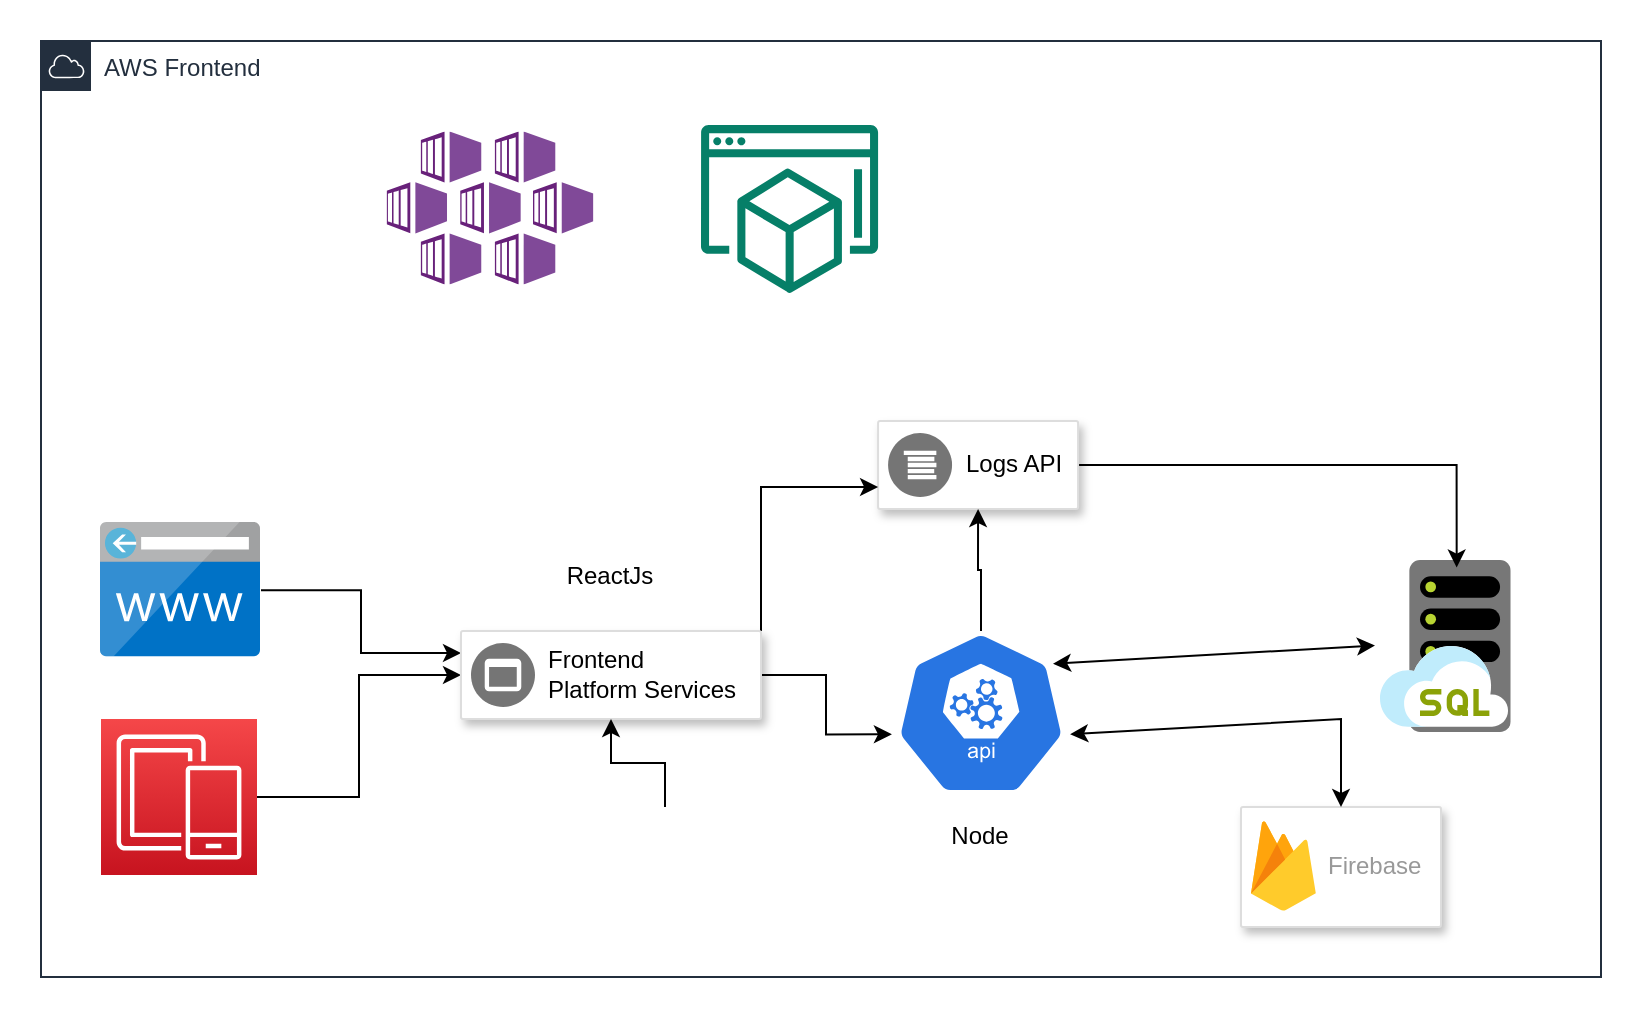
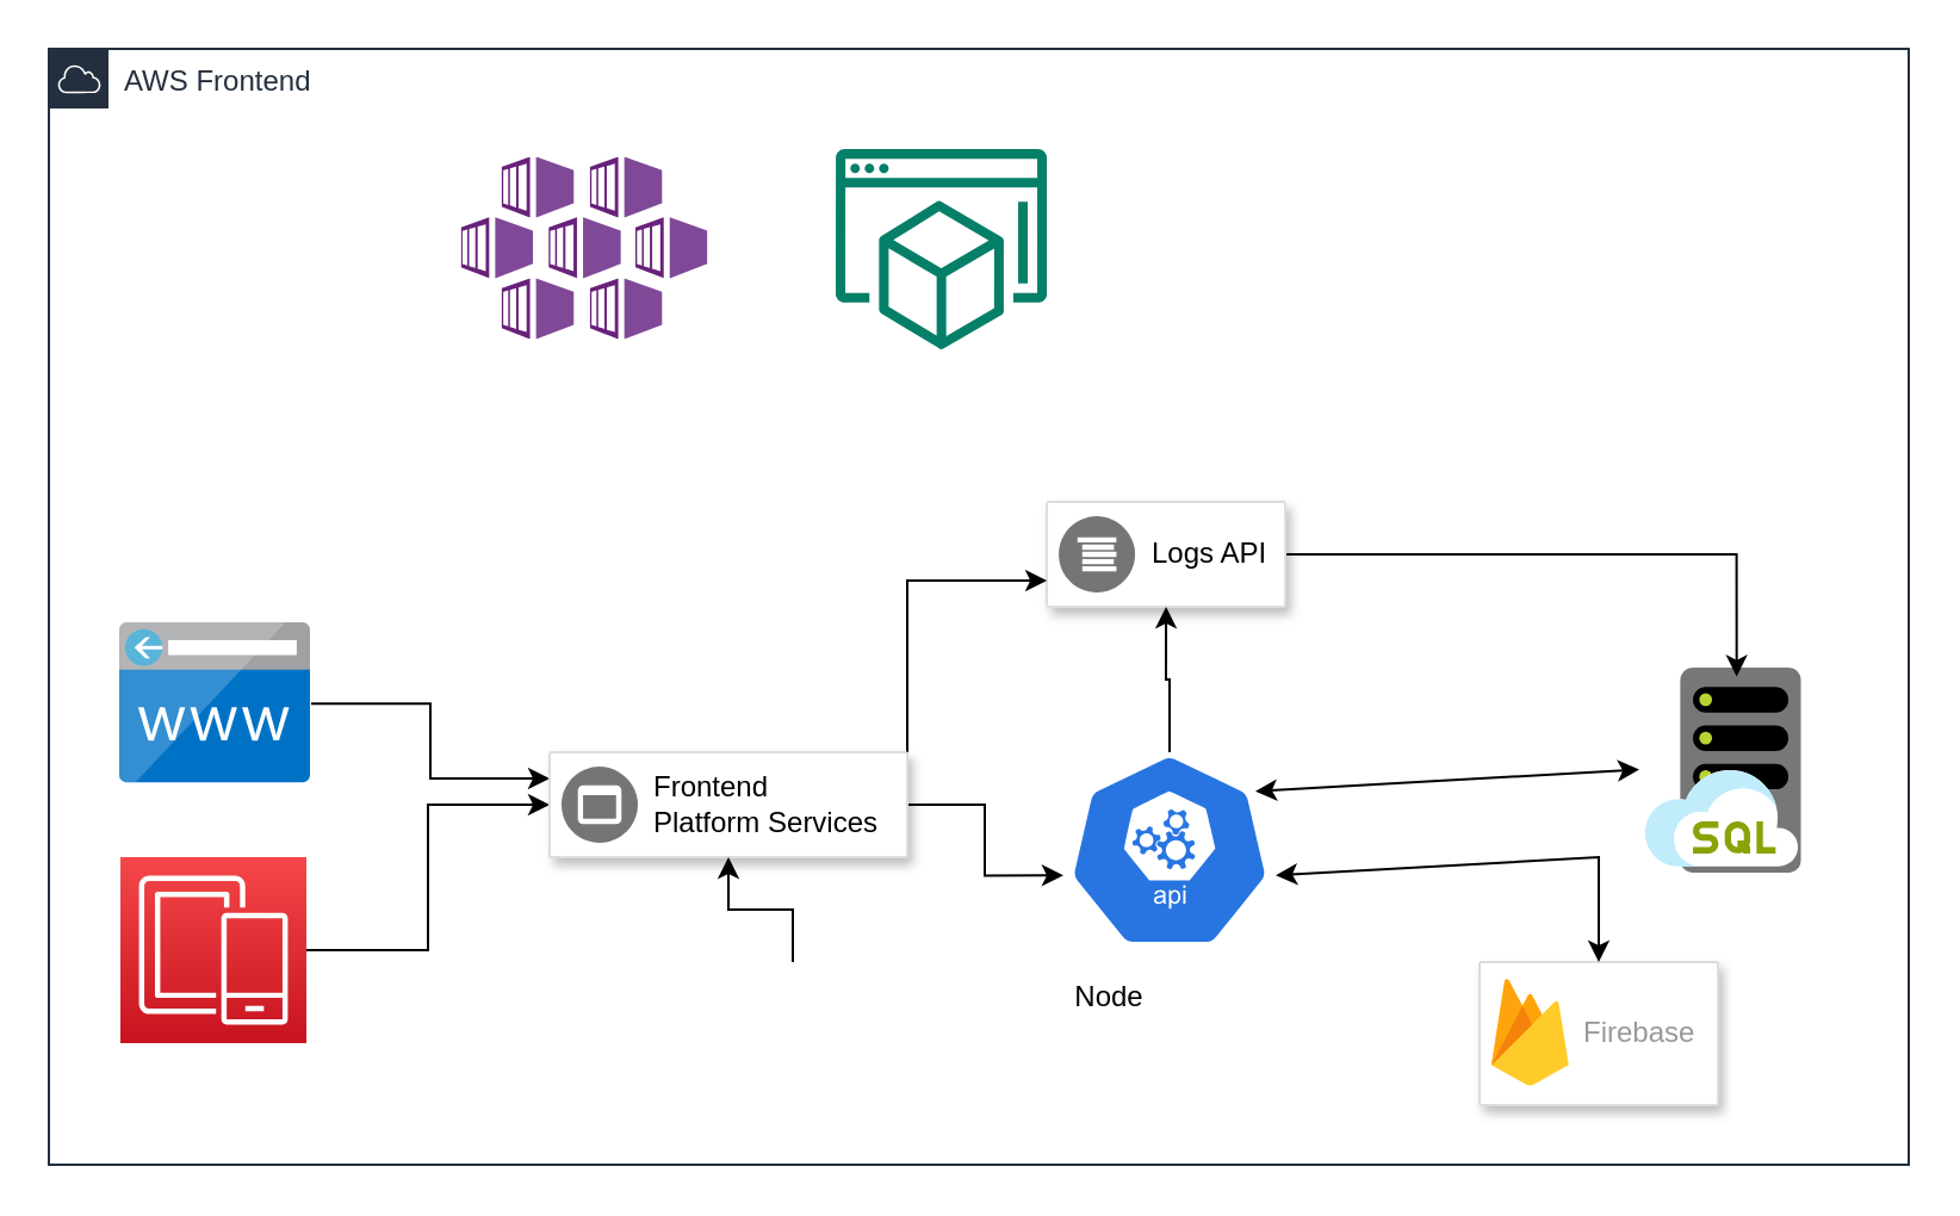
- <mxCell id="22" value="ReactJs" style="text;html=1;strokeColor=none;fillColor=none;align=center;verticalAlign=middle;whiteSpace=wrap;rounded=0;" vertex="1" parent="2"><mxGeometry x="255" y="253" width="60" height="30" as="geometry" /></mxCell>
- <mxCell id="23" value="Node" style="text;html=1;strokeColor=none;fillColor=none;align=center;verticalAlign=middle;whiteSpace=wrap;rounded=0;" vertex="1" parent="2"><mxGeometry x="440" y="383" width="60" height="30" as="geometry" /></mxCell>
+ <mxCell id="23" value="Node" style="text;html=1;strokeColor=none;fillColor=none;align=center;verticalAlign=middle;whiteSpace=wrap;rounded=0;" vertex="1" parent="2"><mxGeometry x="415" y="383" width="60" height="30" as="geometry" /></mxCell>
